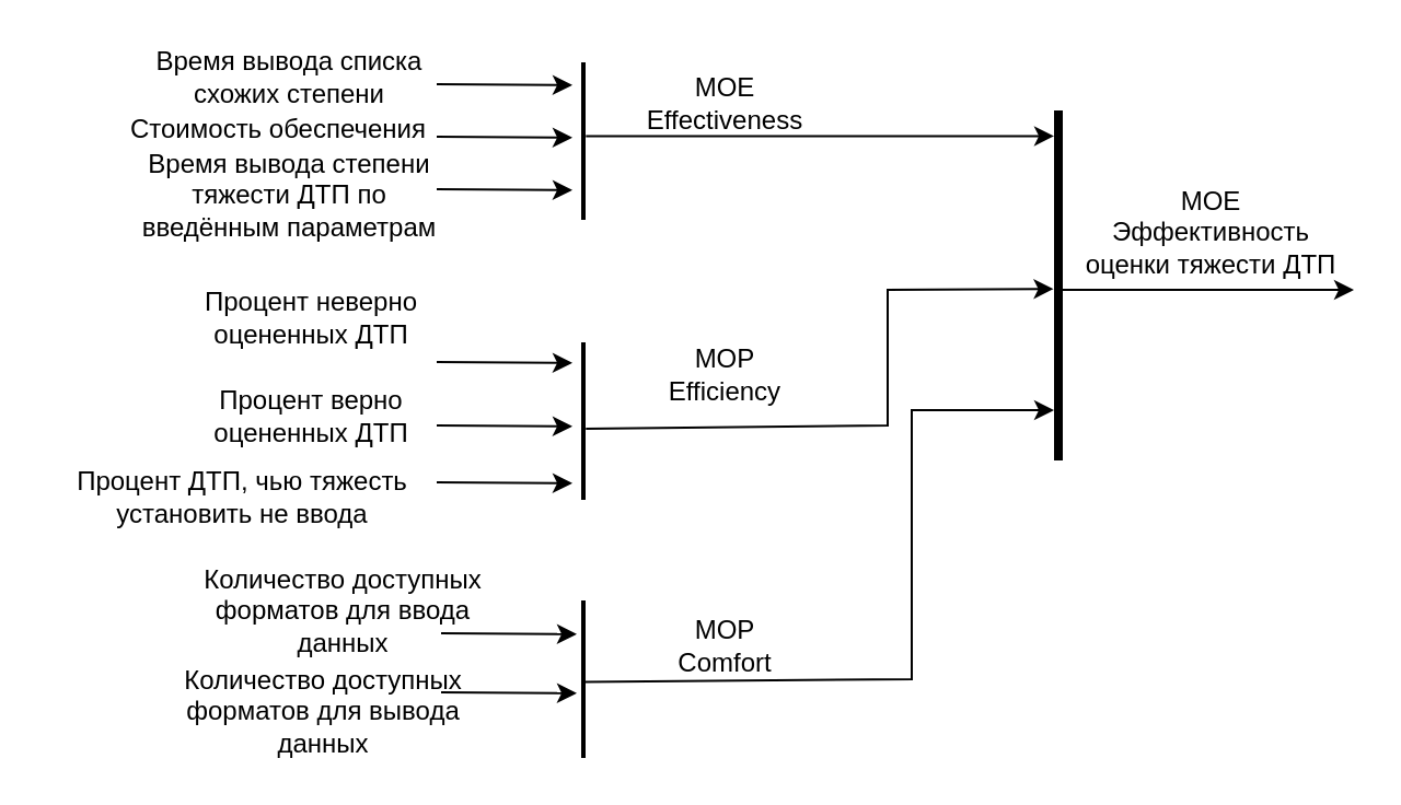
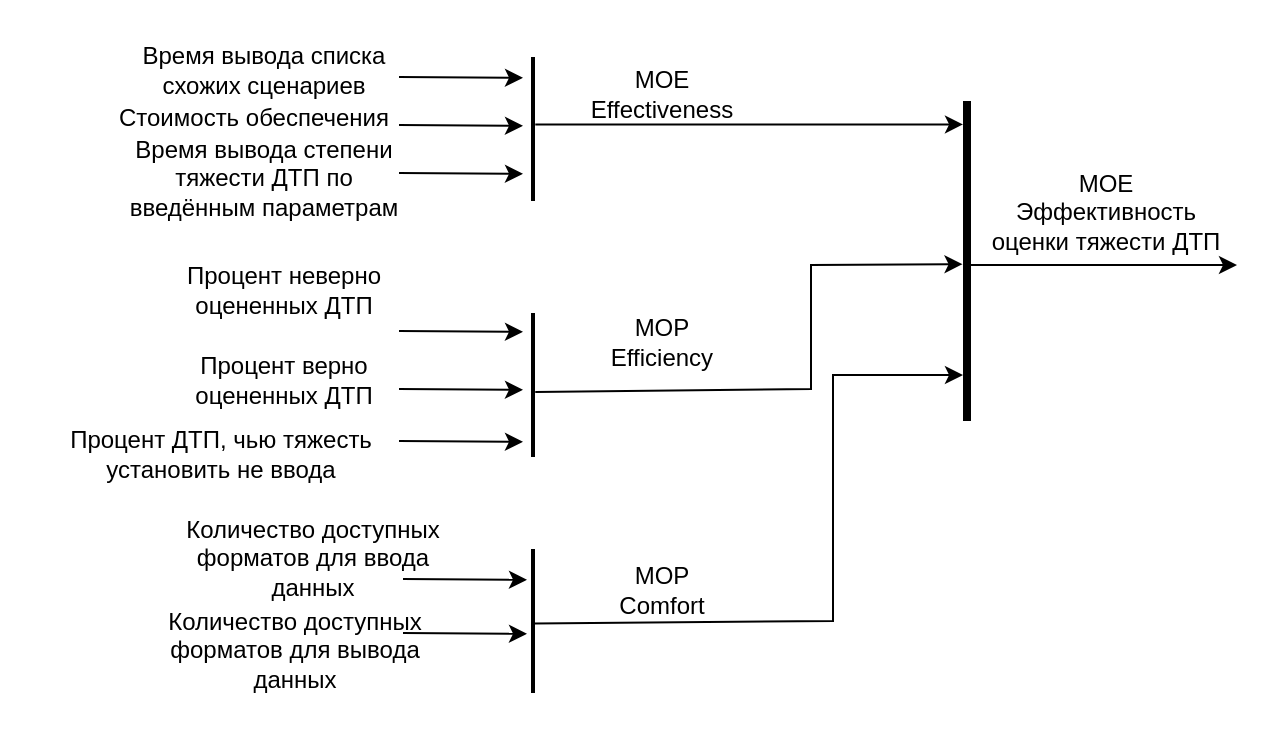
- <mxCell id="18" value="Время вывода списка схожих степени" style="text;html=1;strokeColor=none;fillColor=none;align=center;verticalAlign=middle;whiteSpace=wrap;rounded=0;" vertex="1" parent="1"><mxGeometry x="63" y="20" width="138" height="30" as="geometry" /></mxCell>
+ <mxCell id="18" value="Время вывода списка схожих сценариев" style="text;html=1;strokeColor=none;fillColor=none;align=center;verticalAlign=middle;whiteSpace=wrap;rounded=0;" vertex="1" parent="1"><mxGeometry x="63" y="20" width="138" height="30" as="geometry" /></mxCell>
